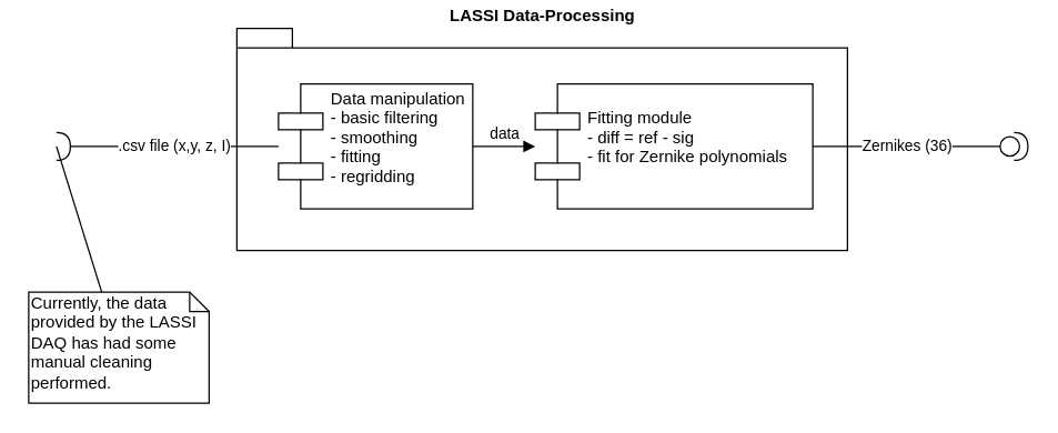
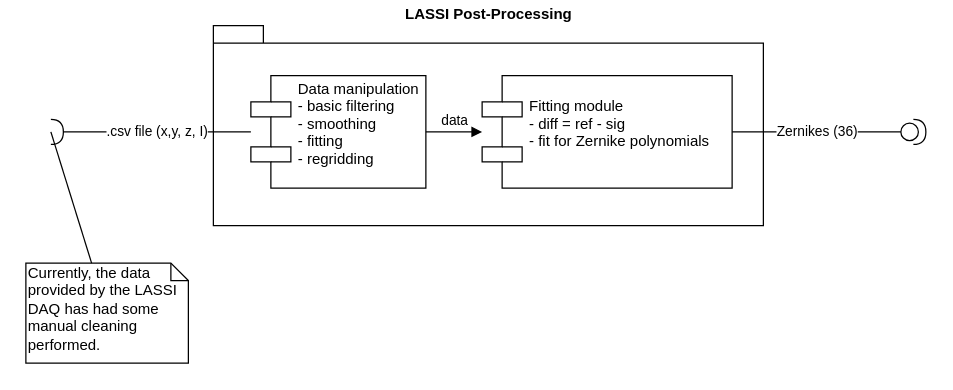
- <mxCell id="2" value="LASSI Data-Processing" style="shape=folder;fontStyle=1;spacingTop=10;tabWidth=40;tabHeight=14;tabPosition=left;html=1;labelPosition=center;verticalLabelPosition=top;align=center;verticalAlign=bottom;" vertex="1" parent="1"><mxGeometry x="170" y="20" width="440" height="160" as="geometry" /></mxCell>
+ <mxCell id="2" value="LASSI Post-Processing" style="shape=folder;fontStyle=1;spacingTop=10;tabWidth=40;tabHeight=14;tabPosition=left;html=1;labelPosition=center;verticalLabelPosition=top;align=center;verticalAlign=bottom;" vertex="1" parent="1"><mxGeometry x="170" y="20" width="440" height="160" as="geometry" /></mxCell>
